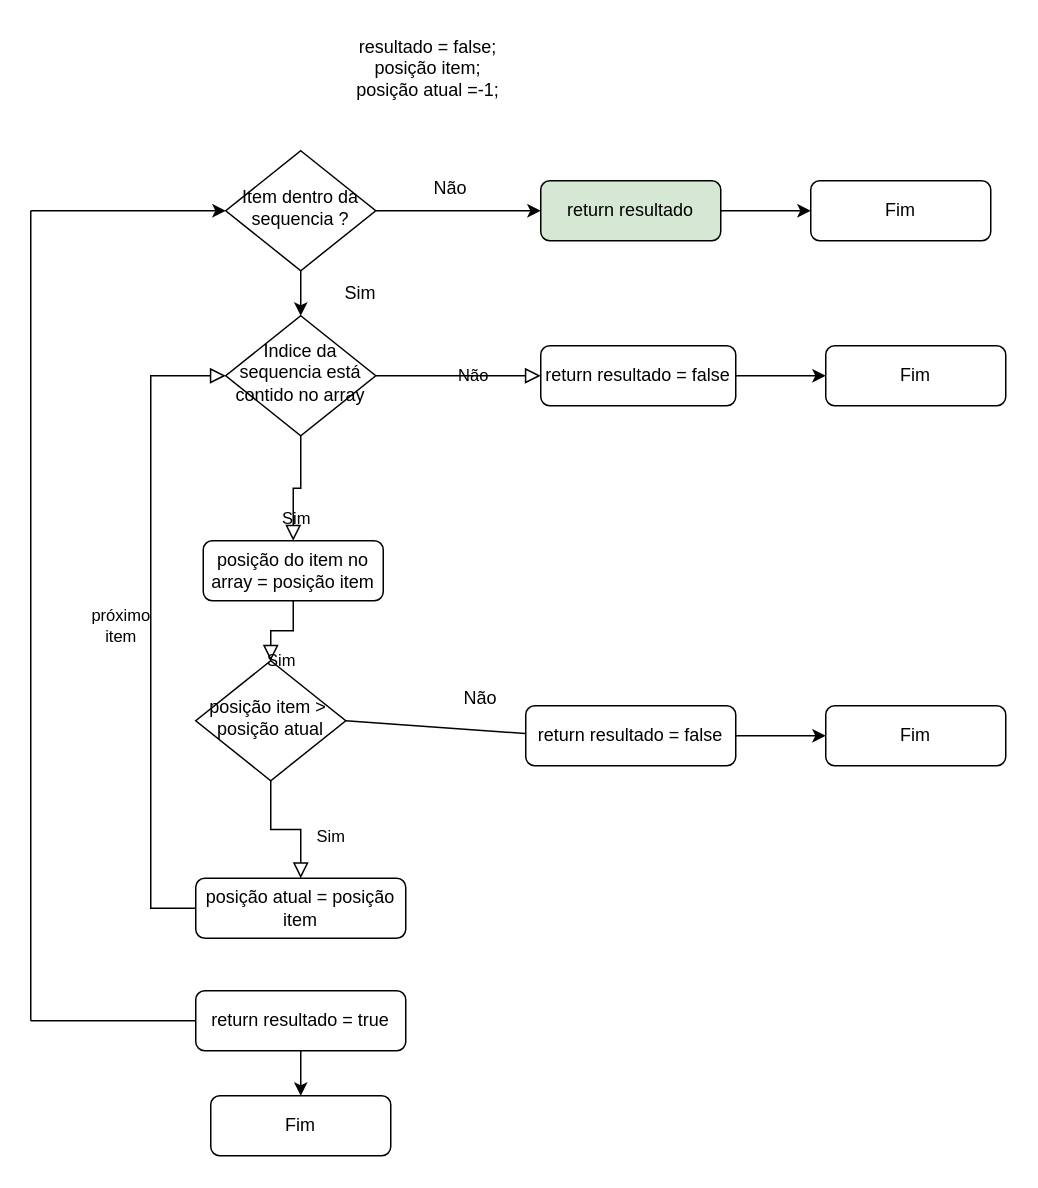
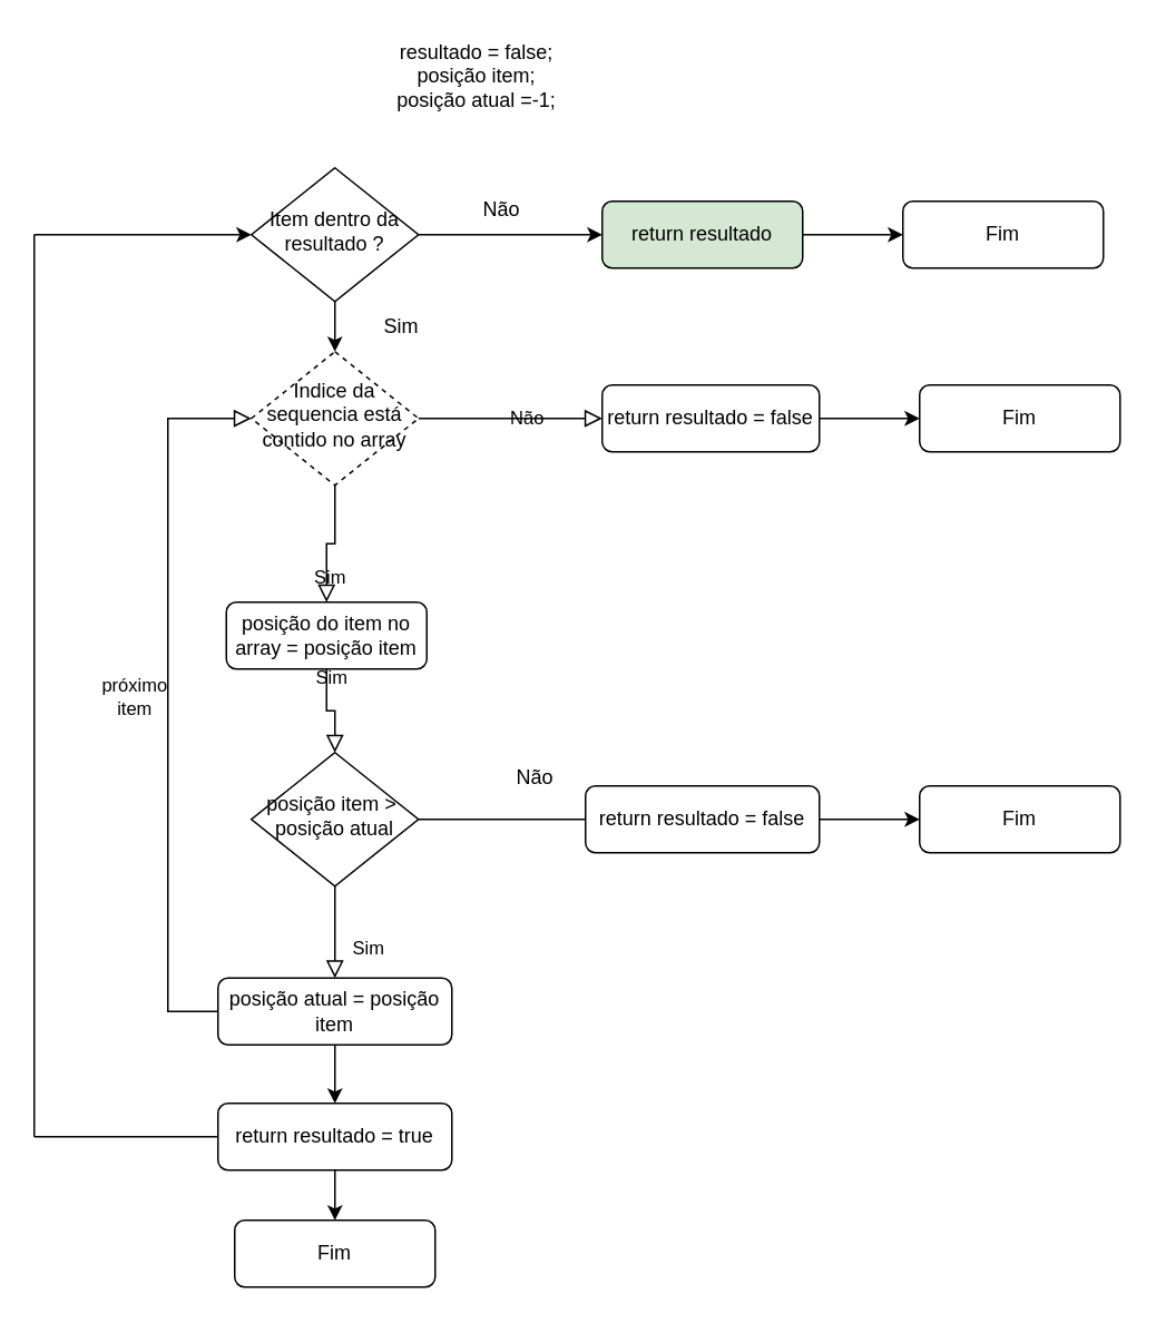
- <mxCell id="16" value="Item dentro da sequencia ?" style="rhombus;whiteSpace=wrap;html=1;shadow=0;fontFamily=Helvetica;fontSize=12;align=center;strokeWidth=1;spacing=6;spacingTop=-4;" vertex="1" parent="1"><mxGeometry x="150" y="100" width="100" height="80" as="geometry" /></mxCell>
+ <mxCell id="16" value="Item dentro da resultado ?" style="rhombus;whiteSpace=wrap;html=1;shadow=0;fontFamily=Helvetica;fontSize=12;align=center;strokeWidth=1;spacing=6;spacingTop=-4;" vertex="1" parent="1"><mxGeometry x="150" y="100" width="100" height="80" as="geometry" /></mxCell>
- <mxCell id="4" value="Indice da sequencia está contido no array" style="rhombus;whiteSpace=wrap;html=1;shadow=0;fontFamily=Helvetica;fontSize=12;align=center;strokeWidth=1;spacing=6;spacingTop=-4;" parent="1" vertex="1"><mxGeometry x="150" y="210" width="100" height="80" as="geometry" /></mxCell>
+ <mxCell id="4" value="Indice da sequencia está contido no array" style="rhombus;whiteSpace=wrap;html=1;shadow=0;fontFamily=Helvetica;fontSize=12;align=center;strokeWidth=1;spacing=6;spacingTop=-4;dashed=1;" parent="1" vertex="1"><mxGeometry x="150" y="210" width="100" height="80" as="geometry" /></mxCell>
- <mxCell id="6" value="posição item &amp;gt;&amp;nbsp; posição atual" style="rhombus;whiteSpace=wrap;html=1;shadow=0;fontFamily=Helvetica;fontSize=12;align=center;strokeWidth=1;spacing=6;spacingTop=-4;" parent="1" vertex="1"><mxGeometry x="130" y="440" width="100" height="80" as="geometry" /></mxCell>
+ <mxCell id="6" value="posição item &amp;gt;&amp;nbsp; posição atual" style="rhombus;whiteSpace=wrap;html=1;shadow=0;fontFamily=Helvetica;fontSize=12;align=center;strokeWidth=1;spacing=6;spacingTop=-4;" parent="1" vertex="1"><mxGeometry x="150" y="450" width="100" height="80" as="geometry" /></mxCell>
+ <mxCell id="14" value="" style="endArrow=classic;html=1;rounded=0;exitX=0.5;exitY=1;exitDx=0;exitDy=0;entryX=0.5;entryY=0;entryDx=0;entryDy=0;" edge="1" parent="1" source="7" target="12"><mxGeometry width="50" height="50" relative="1" as="geometry"><mxPoint x="380" y="650" as="sourcePoint" /><mxPoint x="430" y="600" as="targetPoint" /></mxGeometry></mxCell>
